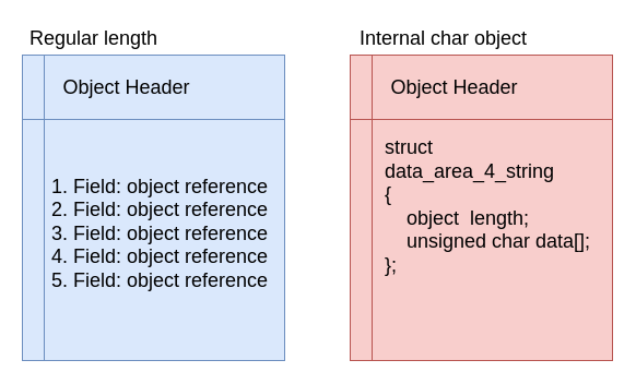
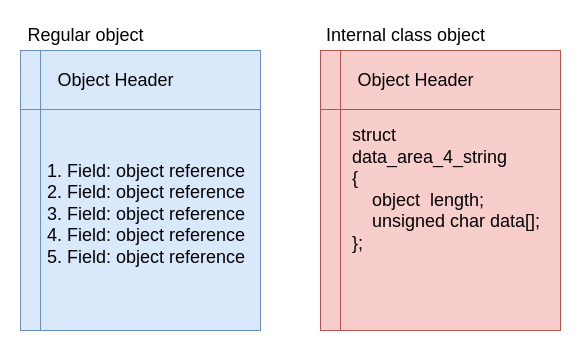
- <mxCell id="8" value="Regular length" style="text;html=1;resizable=0;autosize=1;align=center;verticalAlign=middle;points=[];fillColor=none;strokeColor=none;rounded=0;fontSize=18;" vertex="1" parent="1"><mxGeometry x="20" y="20" width="130" height="30" as="geometry" /></mxCell>
+ <mxCell id="8" value="Regular object" style="text;html=1;resizable=0;autosize=1;align=center;verticalAlign=middle;points=[];fillColor=none;strokeColor=none;rounded=0;fontSize=18;" vertex="1" parent="1"><mxGeometry x="20" y="20" width="130" height="30" as="geometry" /></mxCell>
- <mxCell id="9" value="Internal char object" style="text;html=1;resizable=0;autosize=1;align=center;verticalAlign=middle;points=[];fillColor=none;strokeColor=none;rounded=0;fontSize=18;" vertex="1" parent="1"><mxGeometry x="320" y="20" width="170" height="30" as="geometry" /></mxCell>
+ <mxCell id="9" value="Internal class object" style="text;html=1;resizable=0;autosize=1;align=center;verticalAlign=middle;points=[];fillColor=none;strokeColor=none;rounded=0;fontSize=18;" vertex="1" parent="1"><mxGeometry x="320" y="20" width="170" height="30" as="geometry" /></mxCell>
